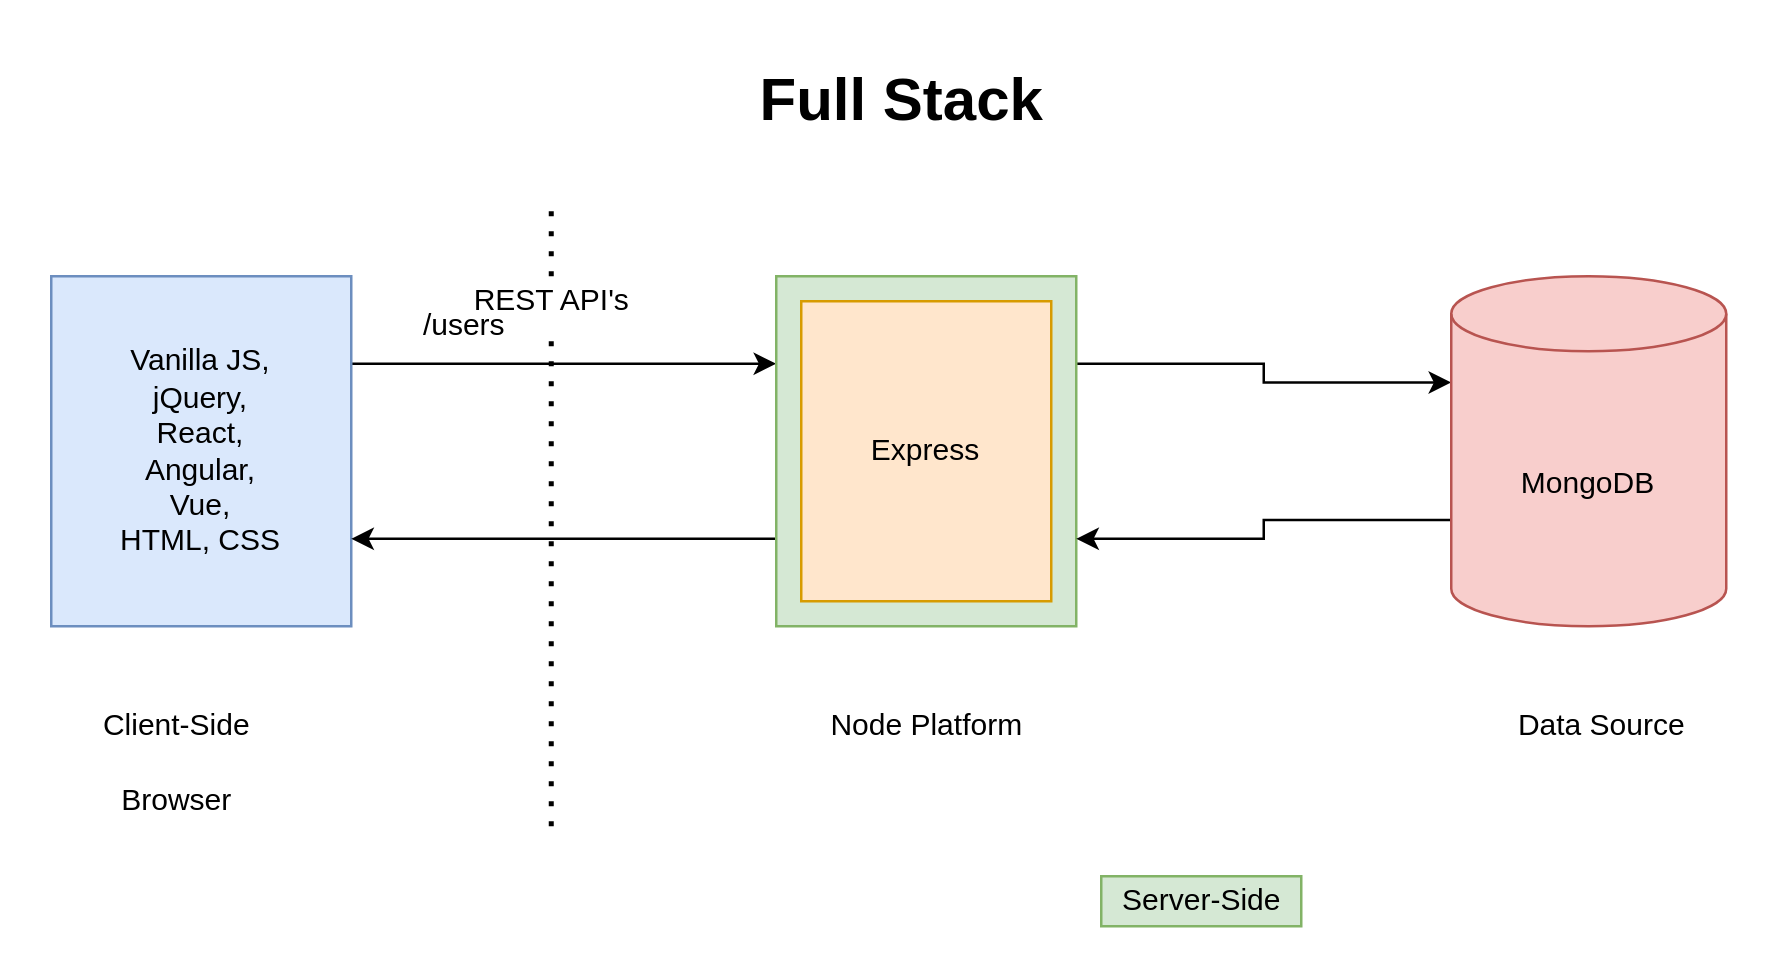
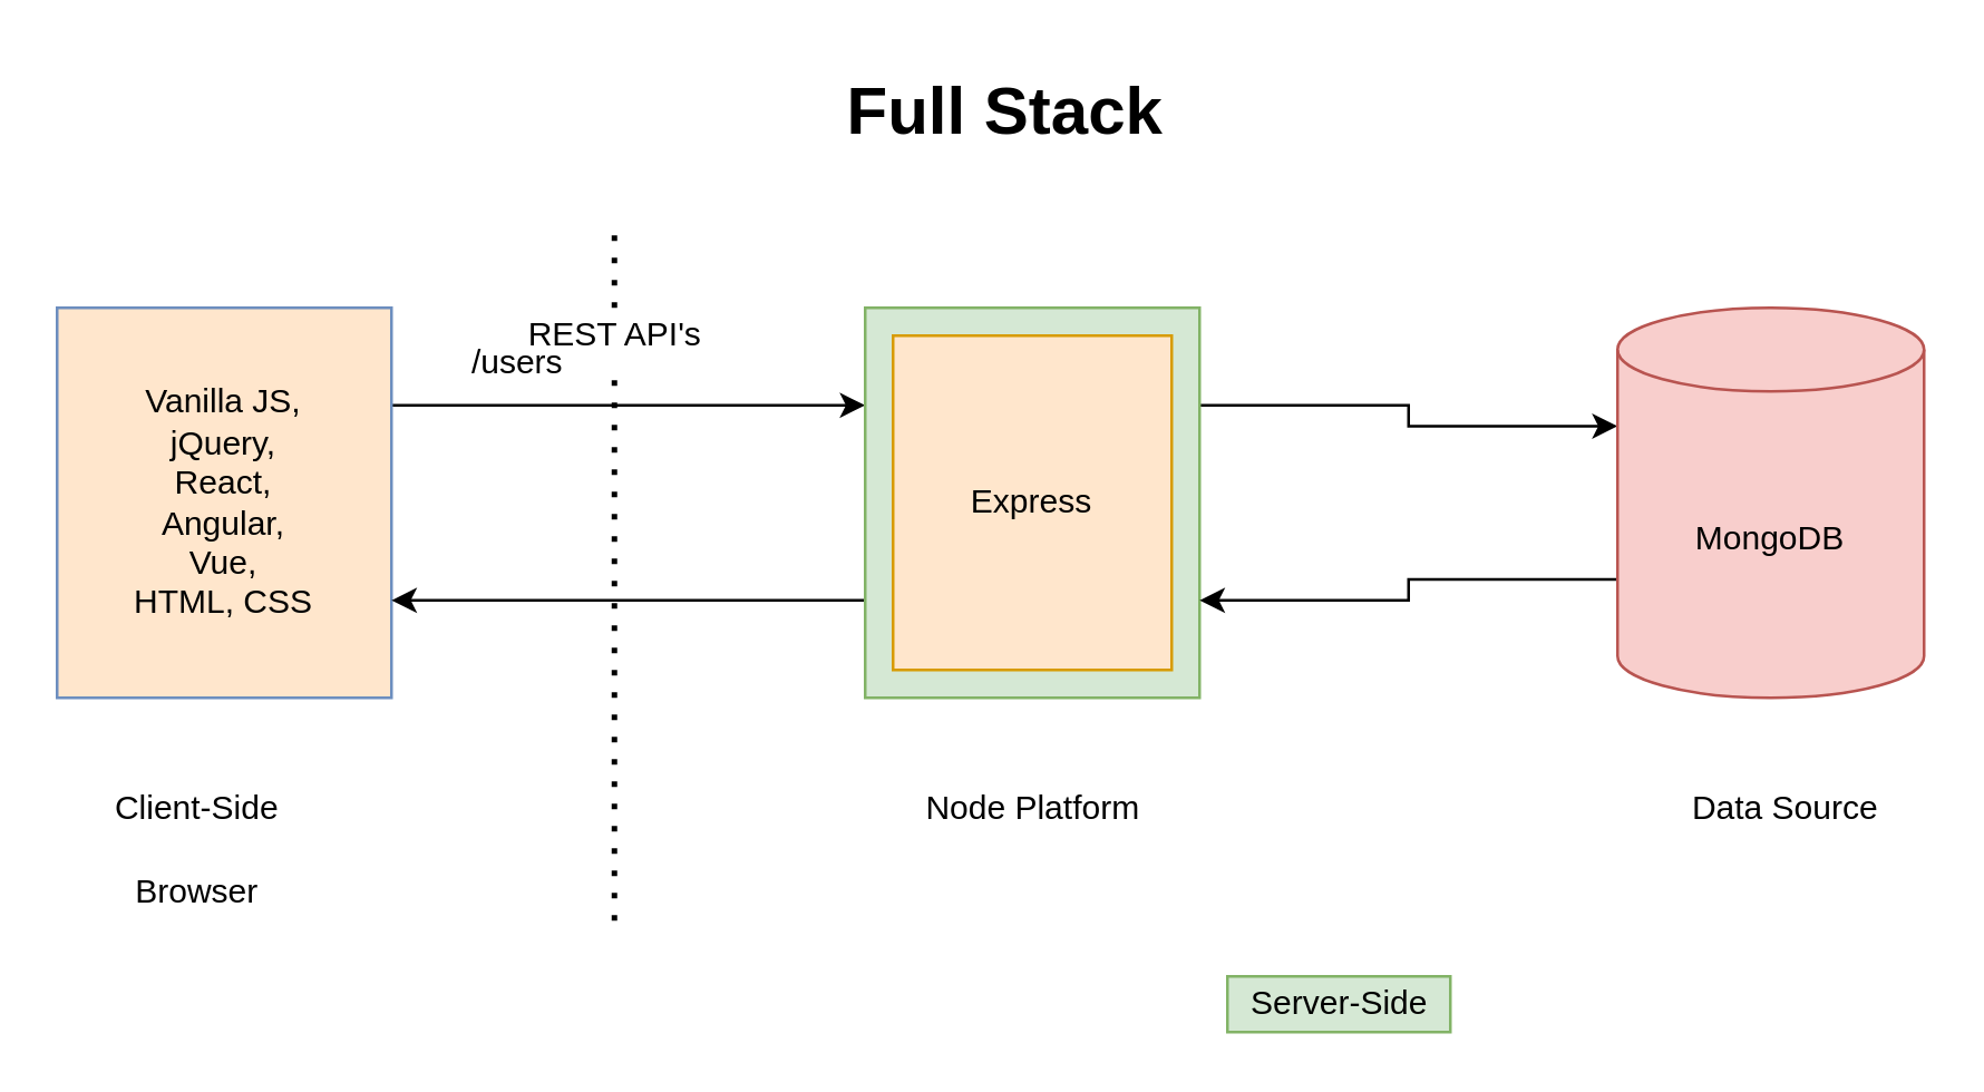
- <mxCell id="3" value="Vanilla JS,&lt;br&gt;jQuery,&lt;br&gt;React,&lt;br&gt;Angular,&lt;br&gt;Vue,&lt;br&gt;HTML, CSS" style="rounded=0;whiteSpace=wrap;html=1;fillColor=#dae8fc;strokeColor=#6c8ebf;" vertex="1" parent="1"><mxGeometry x="20" y="110" width="120" height="140" as="geometry" /></mxCell>
+ <mxCell id="3" value="Vanilla JS,&lt;br&gt;jQuery,&lt;br&gt;React,&lt;br&gt;Angular,&lt;br&gt;Vue,&lt;br&gt;HTML, CSS" style="rounded=0;whiteSpace=wrap;html=1;fillColor=#ffe6cc;strokeColor=#6c8ebf;" vertex="1" parent="1"><mxGeometry x="20" y="110" width="120" height="140" as="geometry" /></mxCell>
